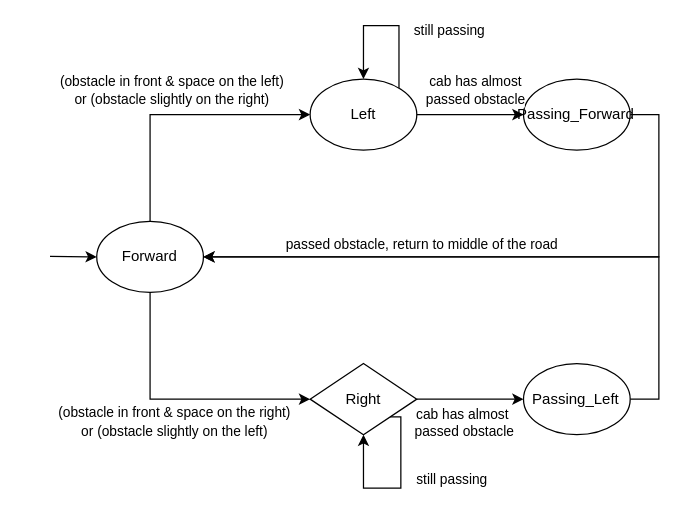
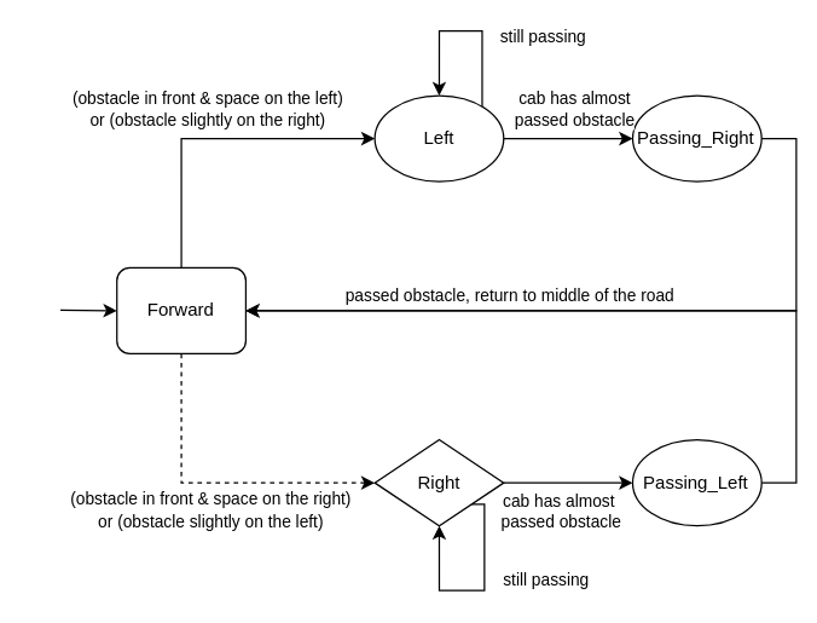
- <mxCell id="14" value="Passing_Forward" style="ellipse;whiteSpace=wrap;html=1;" vertex="1" parent="4"><mxGeometry x="341.534" y="42.692" width="85.383" height="56.923" as="geometry" /></mxCell>
+ <mxCell id="14" value="Passing_Right" style="ellipse;whiteSpace=wrap;html=1;" vertex="1" parent="4"><mxGeometry x="341.534" y="42.692" width="85.383" height="56.923" as="geometry" /></mxCell>
- <mxCell id="5" value="Forward" style="ellipse;whiteSpace=wrap;html=1;" vertex="1" parent="4"><mxGeometry y="156.538" width="85.383" height="56.923" as="geometry" /></mxCell>
+ <mxCell id="5" value="Forward" style="whiteSpace=wrap;html=1;rounded=1;" vertex="1" parent="4"><mxGeometry y="156.538" width="85.383" height="56.923" as="geometry" /></mxCell>
- <mxCell id="12" style="edgeStyle=orthogonalEdgeStyle;rounded=0;orthogonalLoop=1;jettySize=auto;html=1;exitX=0.5;exitY=1;exitDx=0;exitDy=0;entryX=0;entryY=0.5;entryDx=0;entryDy=0;" edge="1" parent="4" source="5" target="11"><mxGeometry relative="1" as="geometry" /></mxCell>
+ <mxCell id="12" style="edgeStyle=orthogonalEdgeStyle;rounded=0;orthogonalLoop=1;jettySize=auto;html=1;exitX=0.5;exitY=1;exitDx=0;exitDy=0;entryX=0;entryY=0.5;entryDx=0;entryDy=0;dashed=1;" edge="1" parent="4" source="5" target="11"><mxGeometry relative="1" as="geometry" /></mxCell>
